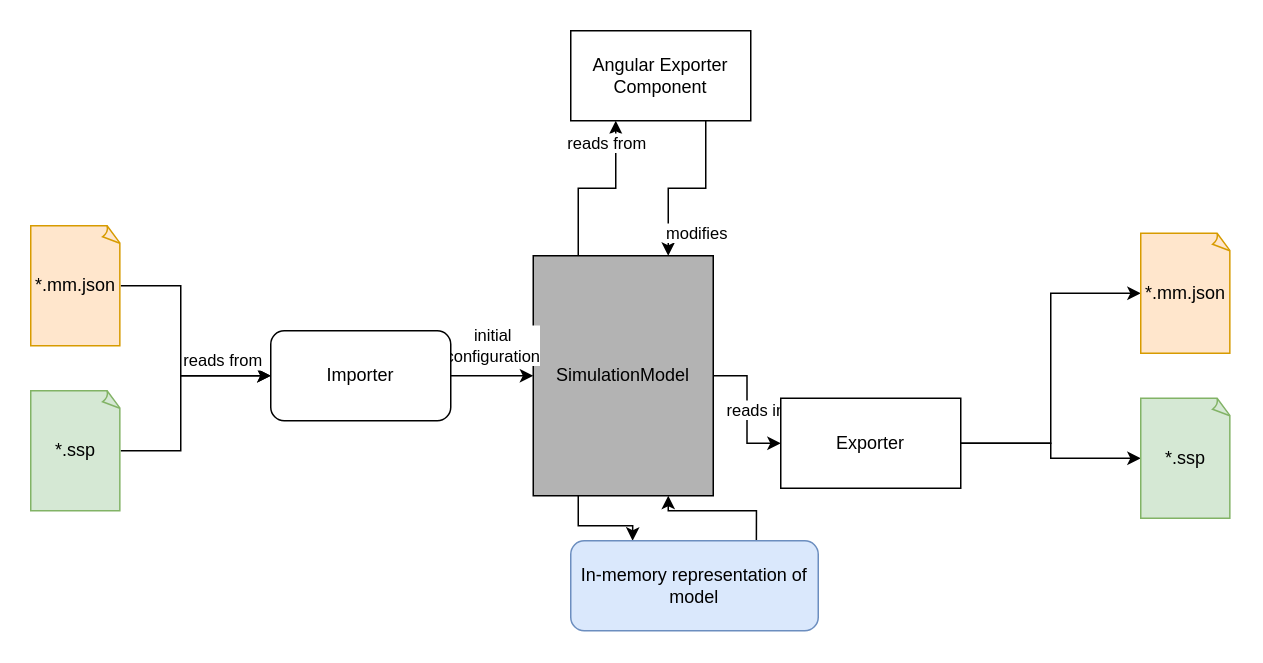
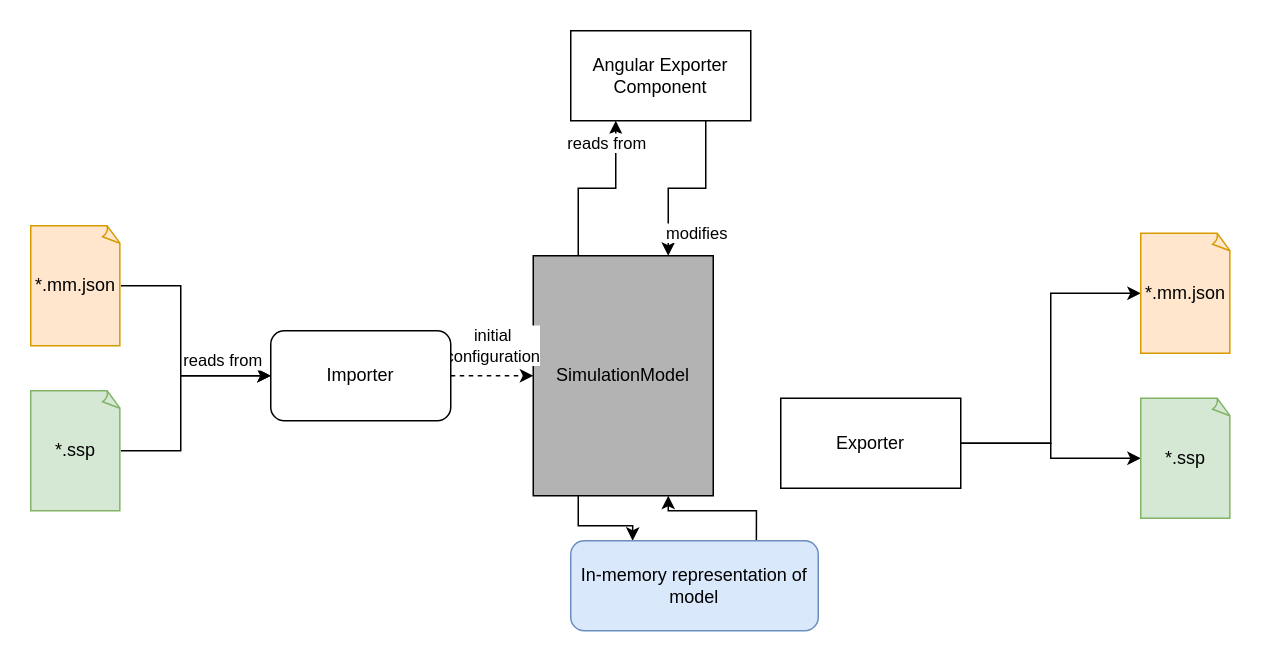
- <mxCell id="6" value="&lt;div&gt;initial &lt;br&gt;&lt;/div&gt;&lt;div&gt;configuration&lt;/div&gt;" style="edgeStyle=orthogonalEdgeStyle;rounded=0;orthogonalLoop=1;jettySize=auto;html=1;entryX=0;entryY=0.5;entryDx=0;entryDy=0;" edge="1" parent="1" source="7" target="5"><mxGeometry x="0.001" y="20" relative="1" as="geometry"><mxPoint as="offset" /></mxGeometry></mxCell>
+ <mxCell id="6" value="&lt;div&gt;initial &lt;br&gt;&lt;/div&gt;&lt;div&gt;configuration&lt;/div&gt;" style="edgeStyle=orthogonalEdgeStyle;rounded=0;orthogonalLoop=1;jettySize=auto;html=1;entryX=0;entryY=0.5;entryDx=0;entryDy=0;dashed=1;" edge="1" parent="1" source="7" target="5"><mxGeometry x="0.001" y="20" relative="1" as="geometry"><mxPoint as="offset" /></mxGeometry></mxCell>
- <mxCell id="2" value="reads into" style="edgeStyle=orthogonalEdgeStyle;rounded=0;orthogonalLoop=1;jettySize=auto;html=1;entryX=0;entryY=0.5;entryDx=0;entryDy=0;" edge="1" parent="1" source="5" target="10"><mxGeometry x="-0.003" y="10" relative="1" as="geometry"><mxPoint as="offset" /></mxGeometry></mxCell>
